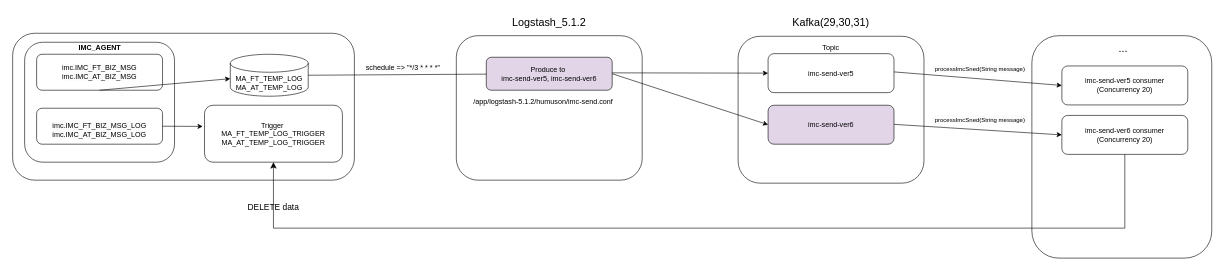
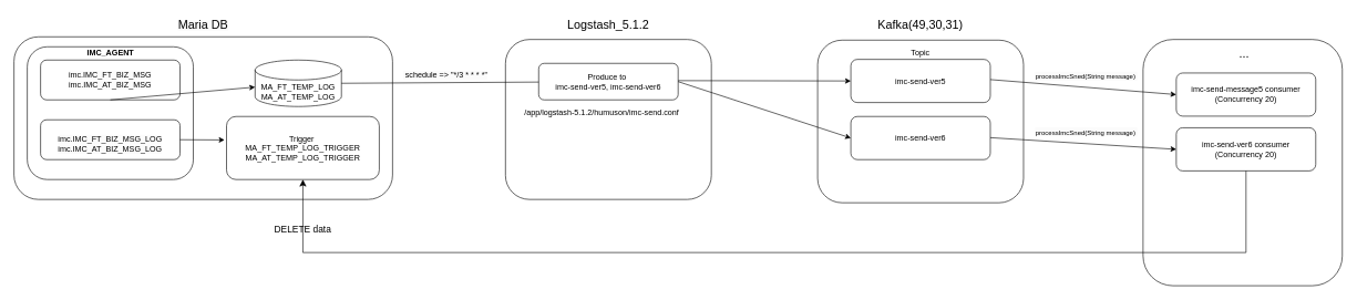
+ <mxCell id="5" value="&lt;h3&gt;&lt;span style=&quot;color: rgb(0, 0, 0); font-family: Helvetica; font-style: normal; font-variant-ligatures: normal; font-variant-caps: normal; font-weight: 400; letter-spacing: normal; orphans: 2; text-align: center; text-indent: 0px; text-transform: none; widows: 2; word-spacing: 0px; -webkit-text-stroke-width: 0px; white-space: normal; background-color: rgb(251, 251, 251); text-decoration-thickness: initial; text-decoration-style: initial; text-decoration-color: initial; float: none; display: inline !important;&quot;&gt;&lt;font style=&quot;font-size: 18px;&quot;&gt;Maria DB&lt;/font&gt;&lt;/span&gt;&lt;/h3&gt;" style="text;html=1;align=center;verticalAlign=middle;whiteSpace=wrap;rounded=0;" vertex="1" parent="1"><mxGeometry x="235" y="20" width="140" height="35" as="geometry" /></mxCell>
- <mxCell id="16" value="&lt;font style=&quot;font-size: 18px;&quot;&gt;Kafka(29,30,31)&lt;/font&gt;" style="text;html=1;align=center;verticalAlign=middle;whiteSpace=wrap;rounded=0;" vertex="1" parent="1"><mxGeometry x="1315" y="20" width="140" height="35" as="geometry" /></mxCell>
+ <mxCell id="16" value="&lt;font style=&quot;font-size: 18px;&quot;&gt;Kafka(49,30,31)&lt;/font&gt;" style="text;html=1;align=center;verticalAlign=middle;whiteSpace=wrap;rounded=0;" vertex="1" parent="1"><mxGeometry x="1315" y="20" width="140" height="35" as="geometry" /></mxCell>
- <mxCell id="14" value="Produce to&amp;nbsp;&lt;div&gt;imc-send-ver5, imc-send-ver6&lt;/div&gt;" style="rounded=1;whiteSpace=wrap;html=1;fillColor=#e1d5e7;" vertex="1" parent="1"><mxGeometry x="810" y="95" width="210" height="55" as="geometry" /></mxCell>
+ <mxCell id="14" value="Produce to&amp;nbsp;&lt;div&gt;imc-send-ver5, imc-send-ver6&lt;/div&gt;" style="rounded=1;whiteSpace=wrap;html=1;" vertex="1" parent="1"><mxGeometry x="810" y="95" width="210" height="55" as="geometry" /></mxCell>
- <mxCell id="26" value="imc-send-ver5 consumer&lt;div&gt;(Concurrency 20)&lt;/div&gt;" style="rounded=1;whiteSpace=wrap;html=1;" vertex="1" parent="1"><mxGeometry x="1770" y="109.5" width="210" height="65" as="geometry" /></mxCell>
+ <mxCell id="26" value="imc-send-message5 consumer&lt;div&gt;(Concurrency 20)&lt;/div&gt;" style="rounded=1;whiteSpace=wrap;html=1;" vertex="1" parent="1"><mxGeometry x="1770" y="109.5" width="210" height="65" as="geometry" /></mxCell>
- <mxCell id="22" value="imc-send-ver6" style="rounded=1;whiteSpace=wrap;html=1;fillColor=#e1d5e7;" vertex="1" parent="1"><mxGeometry x="1280" y="175" width="210" height="65" as="geometry" /></mxCell>
+ <mxCell id="22" value="imc-send-ver6" style="rounded=1;whiteSpace=wrap;html=1;" vertex="1" parent="1"><mxGeometry x="1280" y="175" width="210" height="65" as="geometry" /></mxCell>
